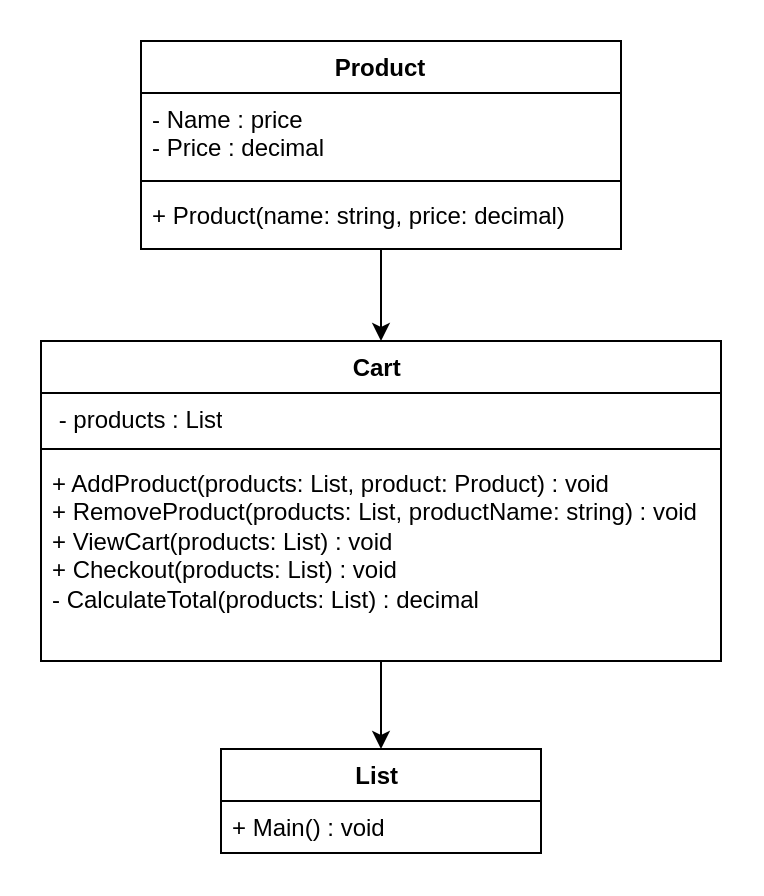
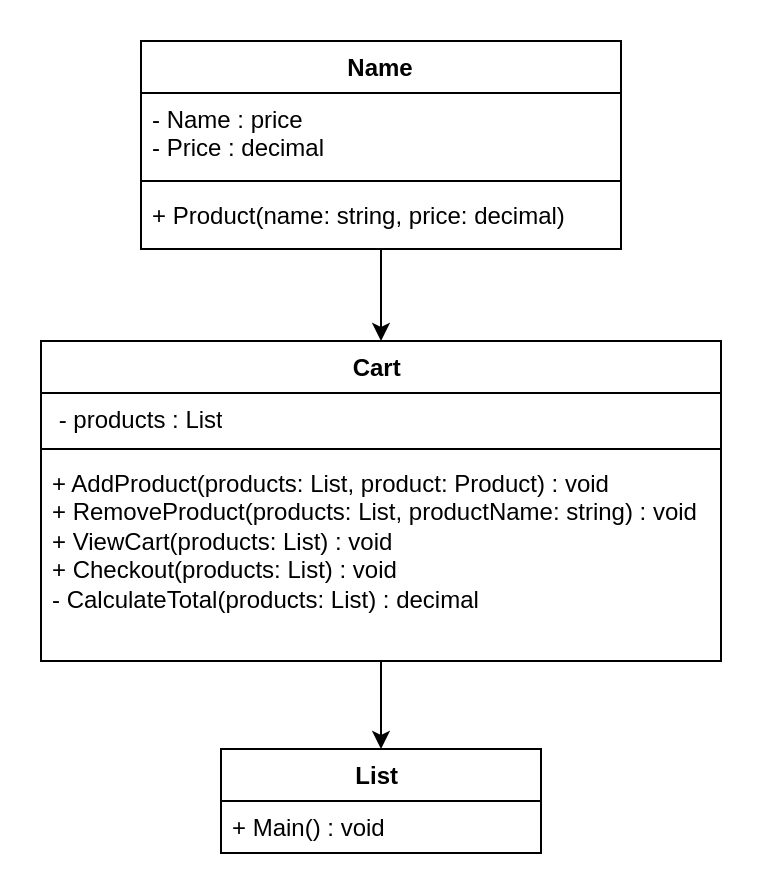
- <mxCell id="3" value="Product" style="swimlane;fontStyle=1;align=center;verticalAlign=top;childLayout=stackLayout;horizontal=1;startSize=26;horizontalStack=0;resizeParent=1;resizeParentMax=0;resizeLast=0;collapsible=1;marginBottom=0;whiteSpace=wrap;html=1;" vertex="1" parent="1"><mxGeometry x="70" y="20" width="240" height="104" as="geometry" /></mxCell>
+ <mxCell id="3" value="Name" style="swimlane;fontStyle=1;align=center;verticalAlign=top;childLayout=stackLayout;horizontal=1;startSize=26;horizontalStack=0;resizeParent=1;resizeParentMax=0;resizeLast=0;collapsible=1;marginBottom=0;whiteSpace=wrap;html=1;" vertex="1" parent="1"><mxGeometry x="70" y="20" width="240" height="104" as="geometry" /></mxCell>
